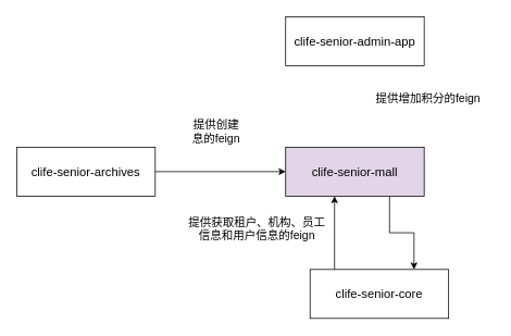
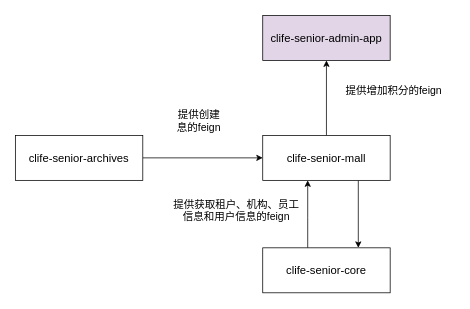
- <mxCell id="9" value="&lt;font style=&quot;font-size: 15px;&quot;&gt;clife-senior-admin-app&lt;/font&gt;" style="rounded=0;whiteSpace=wrap;html=1;" vertex="1" parent="1"><mxGeometry x="350" y="20" width="170" height="60" as="geometry" /></mxCell>
+ <mxCell id="9" value="&lt;font style=&quot;font-size: 15px;&quot;&gt;clife-senior-admin-app&lt;/font&gt;" style="rounded=0;whiteSpace=wrap;html=1;fillColor=#e1d5e7;" vertex="1" parent="1"><mxGeometry x="350" y="20" width="170" height="60" as="geometry" /></mxCell>
+ <mxCell id="3" value="" style="edgeStyle=orthogonalEdgeStyle;rounded=0;orthogonalLoop=1;jettySize=auto;html=1;" edge="1" parent="1" source="4" target="9"><mxGeometry relative="1" as="geometry" /></mxCell>
- <mxCell id="4" value="&lt;font style=&quot;font-size: 15px;&quot;&gt;clife-senior-mall&lt;/font&gt;" style="rounded=0;whiteSpace=wrap;html=1;fillColor=#e1d5e7;" vertex="1" parent="1"><mxGeometry x="350" y="180" width="170" height="60" as="geometry" /></mxCell>
+ <mxCell id="4" value="&lt;font style=&quot;font-size: 15px;&quot;&gt;clife-senior-mall&lt;/font&gt;" style="rounded=0;whiteSpace=wrap;html=1;" vertex="1" parent="1"><mxGeometry x="350" y="180" width="170" height="60" as="geometry" /></mxCell>
- <mxCell id="8" value="&lt;font style=&quot;font-size: 15px;&quot;&gt;clife-senior-core&lt;/font&gt;" style="rounded=0;whiteSpace=wrap;html=1;" vertex="1" parent="1"><mxGeometry x="380" y="330" width="170" height="60" as="geometry" /></mxCell>
+ <mxCell id="8" value="&lt;font style=&quot;font-size: 15px;&quot;&gt;clife-senior-core&lt;/font&gt;" style="rounded=0;whiteSpace=wrap;html=1;" vertex="1" parent="1"><mxGeometry x="350" y="330" width="170" height="60" as="geometry" /></mxCell>
